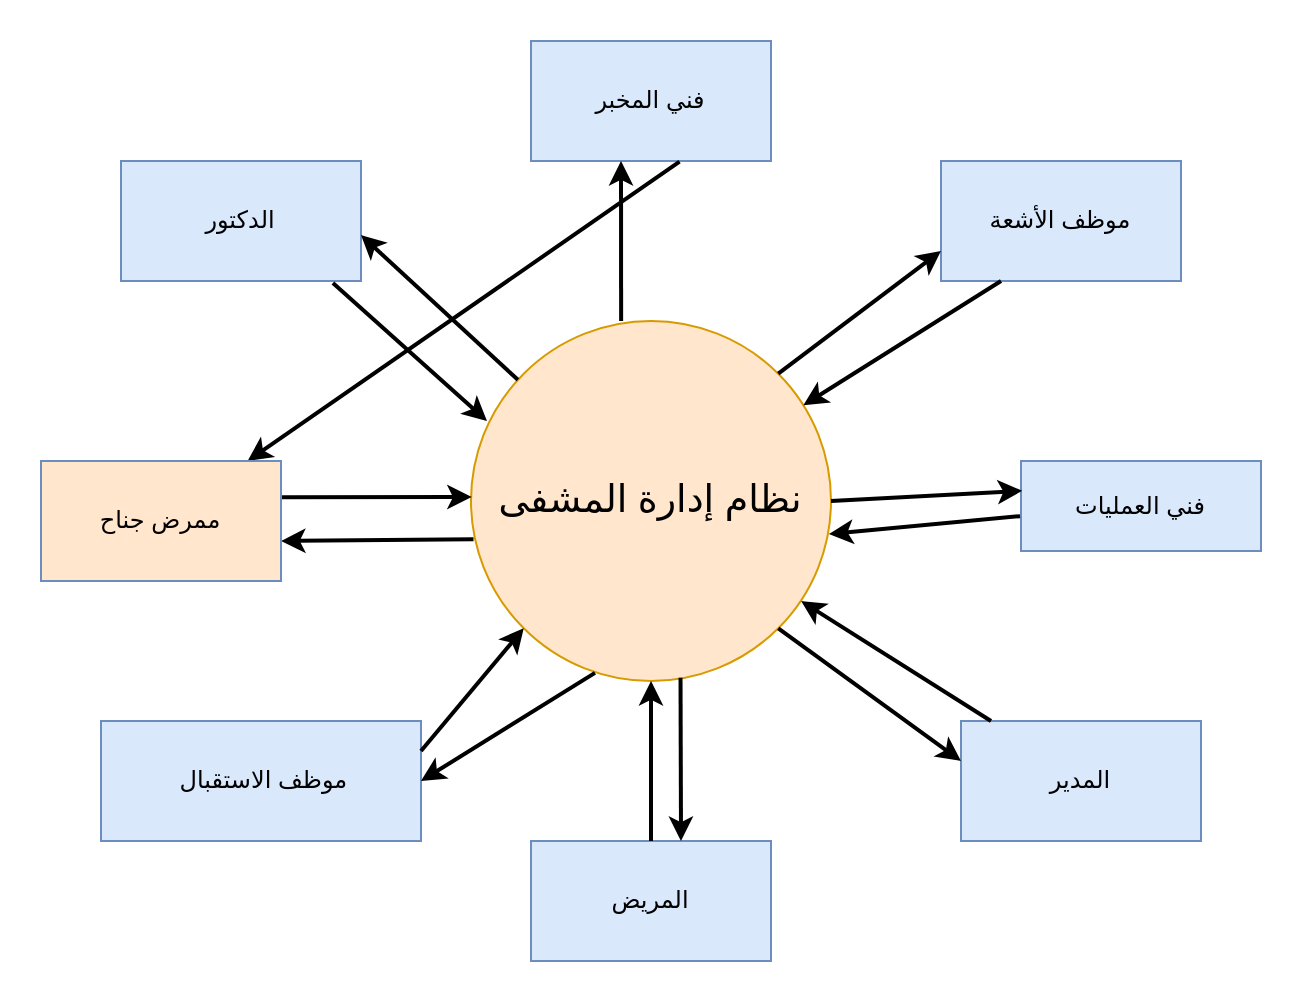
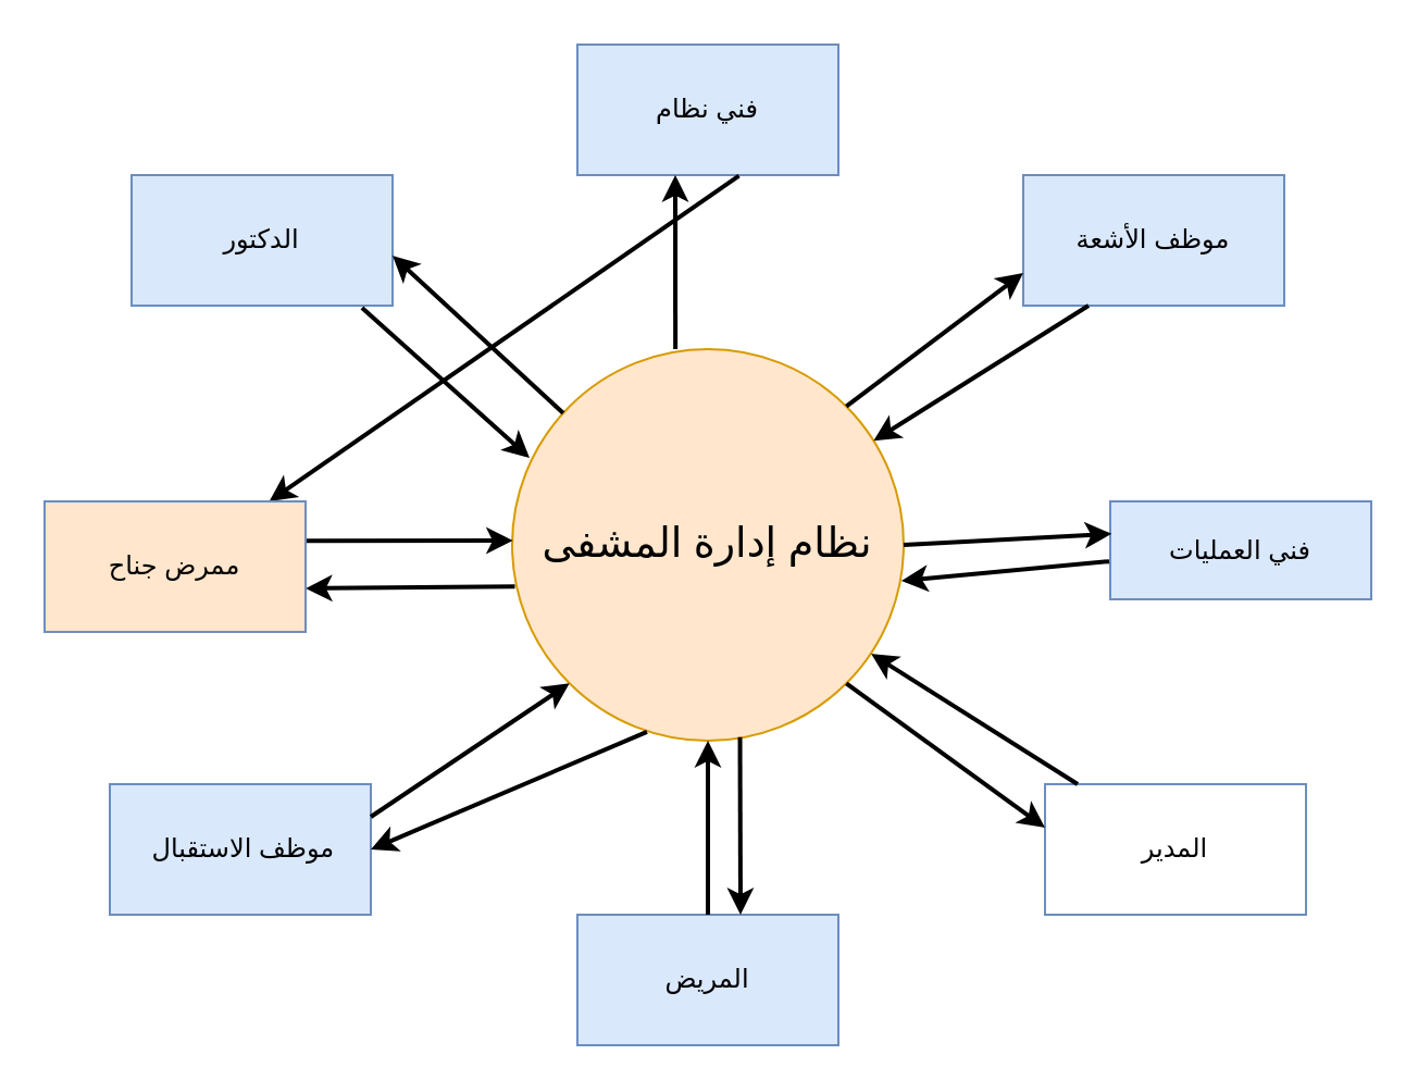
- <mxCell id="5" value="فني المخبر" style="rounded=0;whiteSpace=wrap;html=1;fillColor=#dae8fc;strokeColor=#6c8ebf;" parent="1" vertex="1"><mxGeometry x="265" y="20" width="120" height="60" as="geometry" /></mxCell>
+ <mxCell id="5" value="فني نظام" style="rounded=0;whiteSpace=wrap;html=1;fillColor=#dae8fc;strokeColor=#6c8ebf;" parent="1" vertex="1"><mxGeometry x="265" y="20" width="120" height="60" as="geometry" /></mxCell>
- <mxCell id="8" value="&amp;nbsp;موظف الاستقبال" style="rounded=0;whiteSpace=wrap;html=1;fillColor=#dae8fc;strokeColor=#6c8ebf;" parent="1" vertex="1"><mxGeometry x="50" y="360" width="160" height="60" as="geometry" /></mxCell>
+ <mxCell id="8" value="&amp;nbsp;موظف الاستقبال" style="rounded=0;whiteSpace=wrap;html=1;fillColor=#dae8fc;strokeColor=#6c8ebf;" parent="1" vertex="1"><mxGeometry x="50" y="360" width="120" height="60" as="geometry" /></mxCell>
- <mxCell id="9" value="المدير" style="rounded=0;whiteSpace=wrap;html=1;fillColor=#dae8fc;strokeColor=#6c8ebf;" parent="1" vertex="1"><mxGeometry x="480" y="360" width="120" height="60" as="geometry" /></mxCell>
+ <mxCell id="9" value="المدير" style="rounded=0;whiteSpace=wrap;html=1;fillColor=#ffffff;strokeColor=#6c8ebf;" parent="1" vertex="1"><mxGeometry x="480" y="360" width="120" height="60" as="geometry" /></mxCell>
